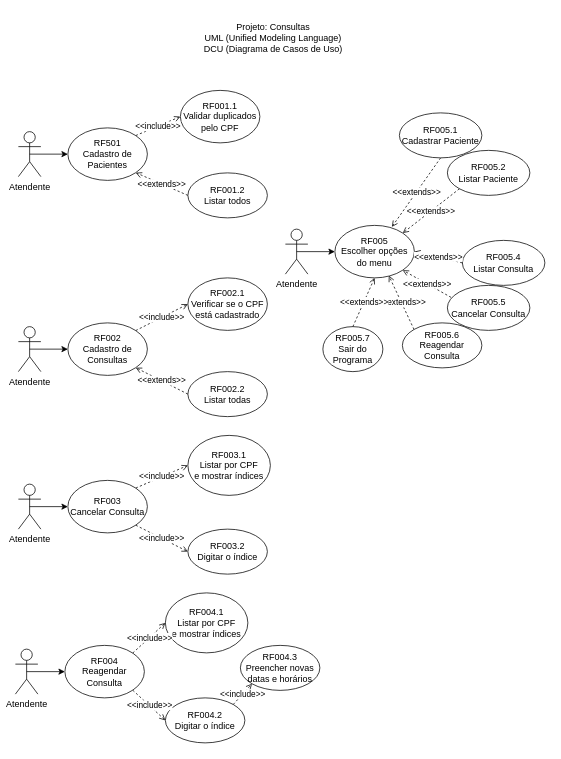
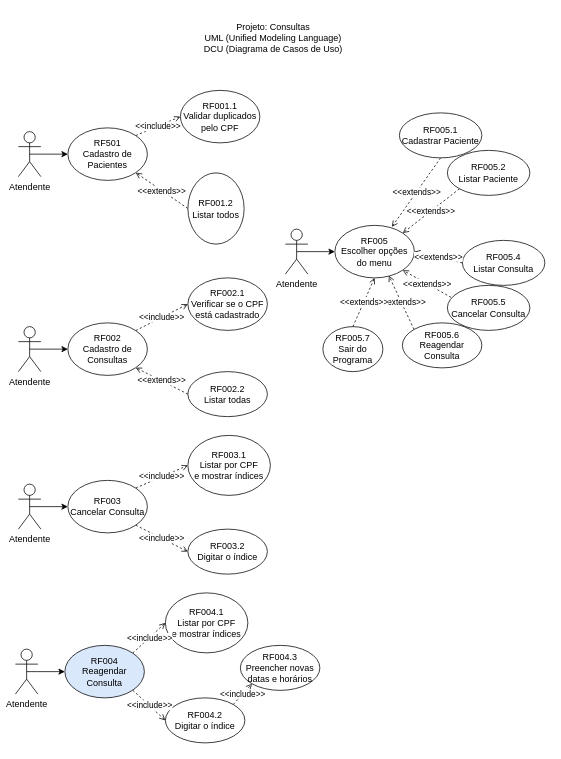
- <mxCell id="8" value="RF001.2&lt;div&gt;Listar todos&lt;/div&gt;" style="ellipse;whiteSpace=wrap;html=1;" vertex="1" parent="1"><mxGeometry x="250" y="230" width="106" height="60" as="geometry" /></mxCell>
+ <mxCell id="8" value="RF001.2&lt;div&gt;Listar todos&lt;/div&gt;" style="ellipse;whiteSpace=wrap;html=1;" vertex="1" parent="1"><mxGeometry x="250" y="230" width="75" height="95" as="geometry" /></mxCell>
- <mxCell id="26" value="RF004&lt;div&gt;Reagendar Consulta&lt;/div&gt;" style="ellipse;whiteSpace=wrap;html=1;" vertex="1" parent="1"><mxGeometry x="86" y="860" width="106" height="70" as="geometry" /></mxCell>
+ <mxCell id="26" value="RF004&lt;div&gt;Reagendar Consulta&lt;/div&gt;" style="ellipse;whiteSpace=wrap;html=1;fillColor=#dae8fc;" vertex="1" parent="1"><mxGeometry x="86" y="860" width="106" height="70" as="geometry" /></mxCell>
